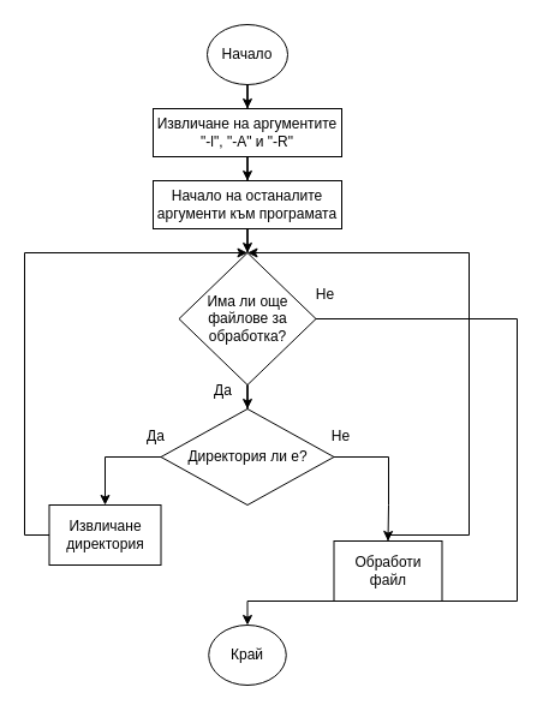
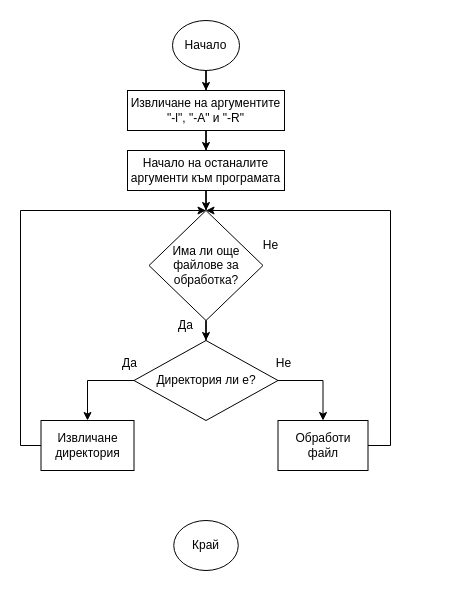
- <mxCell id="9" value="" style="edgeStyle=orthogonalEdgeStyle;rounded=0;orthogonalLoop=1;jettySize=auto;html=1;entryX=0.5;entryY=0;entryDx=0;entryDy=0;" edge="1" parent="1" source="10" target="20"><mxGeometry relative="1" as="geometry"><Array as="points"><mxPoint x="430" y="265" /><mxPoint x="430" y="500" /><mxPoint x="206" y="500" /></Array></mxGeometry></mxCell>
- <mxCell id="14" value="Обработи файл" style="rounded=0;whiteSpace=wrap;html=1;fillColor=none;" vertex="1" parent="1"><mxGeometry x="277.5" y="450" width="90" height="50" as="geometry" /></mxCell>
+ <mxCell id="14" value="Обработи файл" style="rounded=0;whiteSpace=wrap;html=1;fillColor=none;" vertex="1" parent="1"><mxGeometry x="277.5" y="420" width="90" height="50" as="geometry" /></mxCell>
